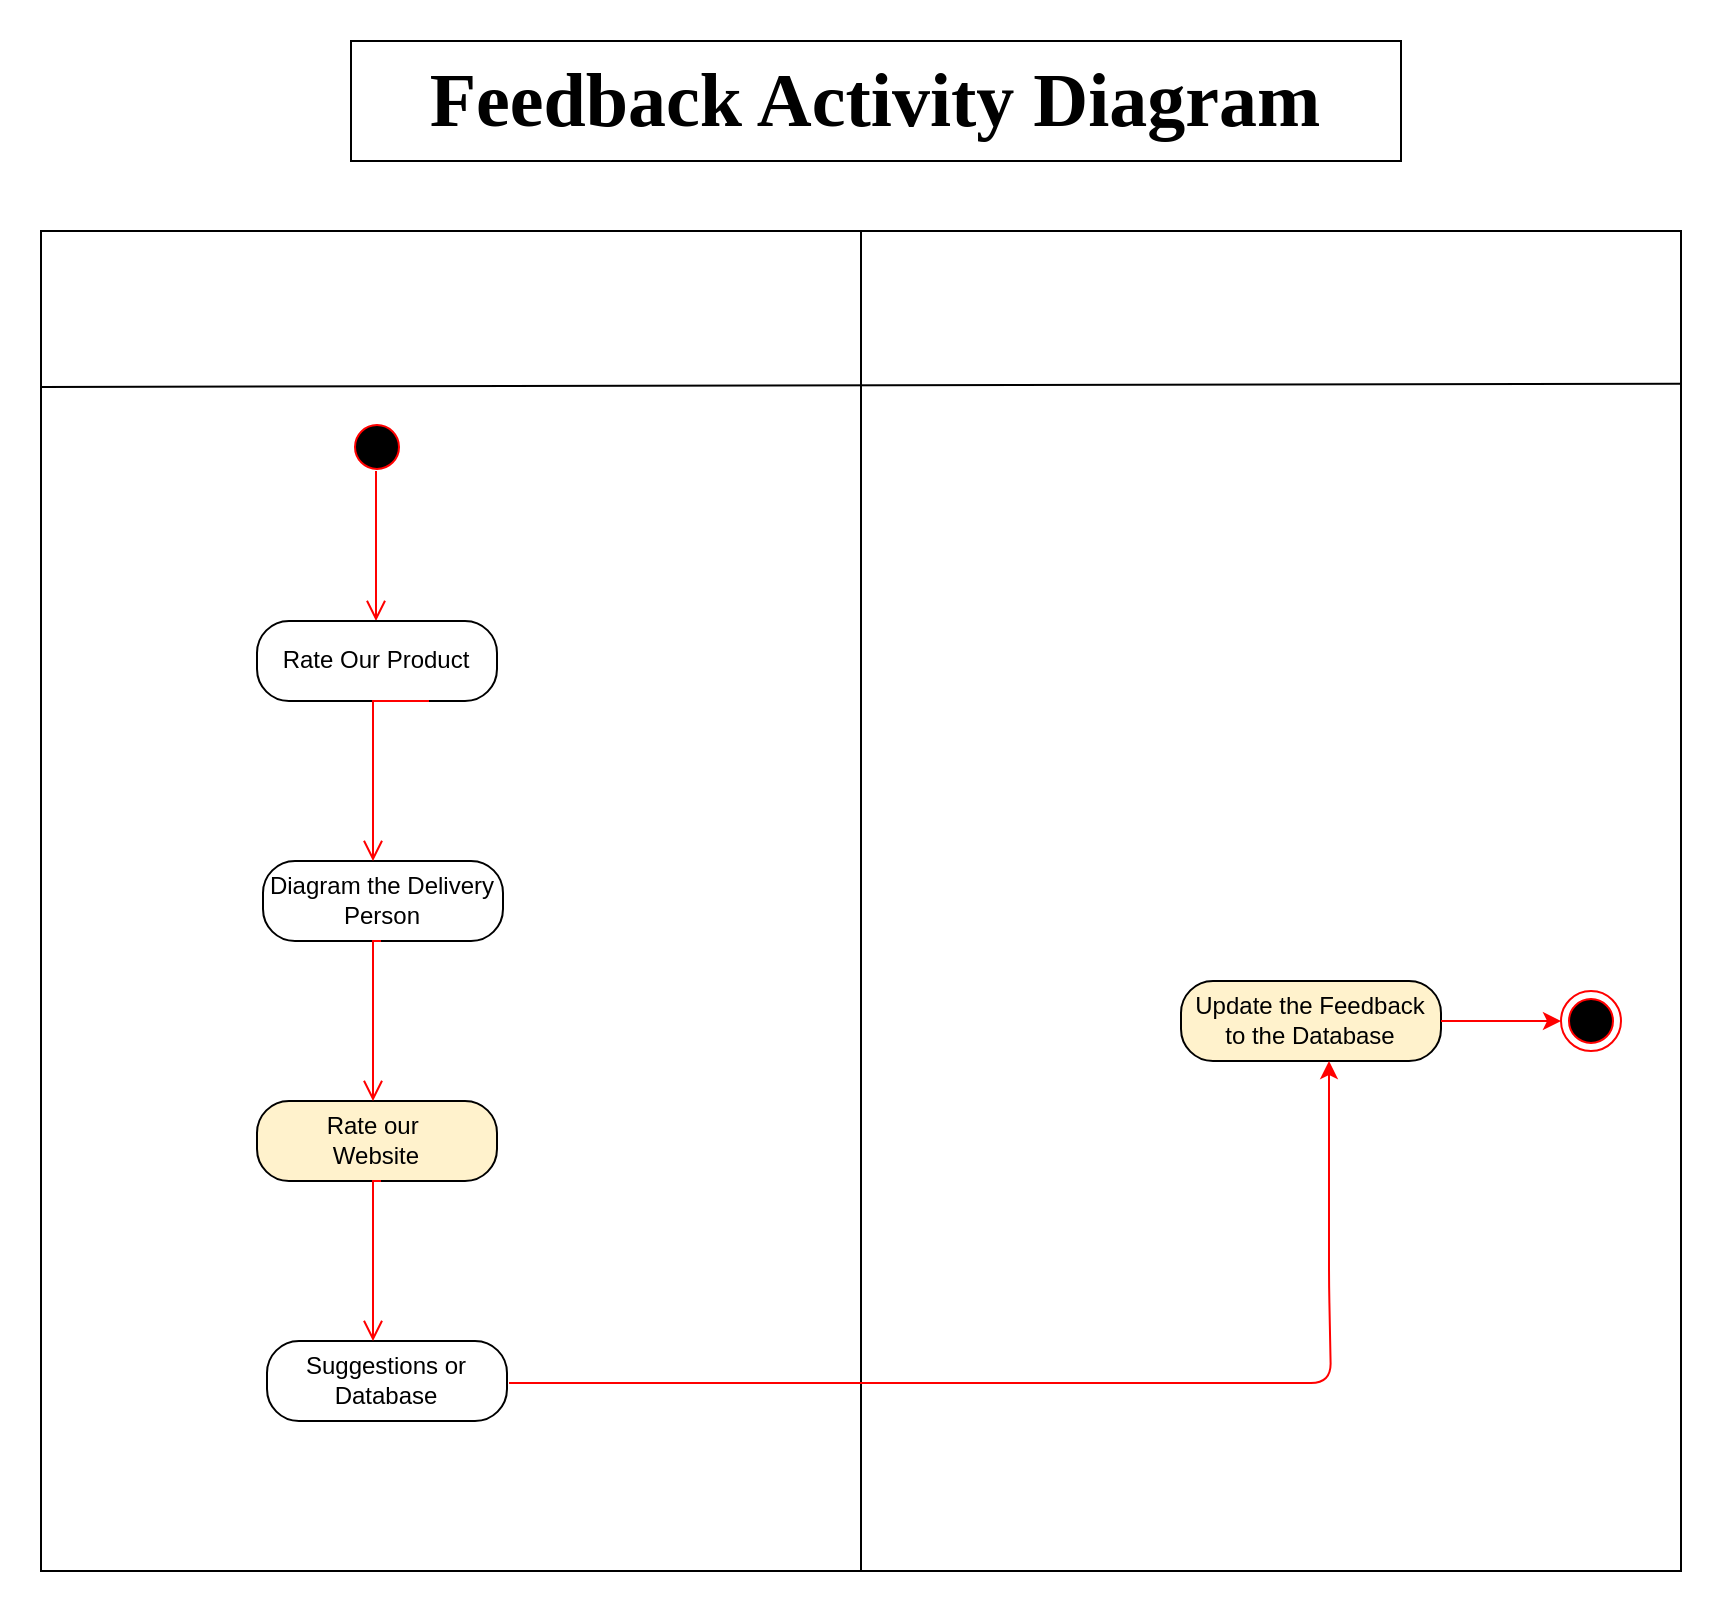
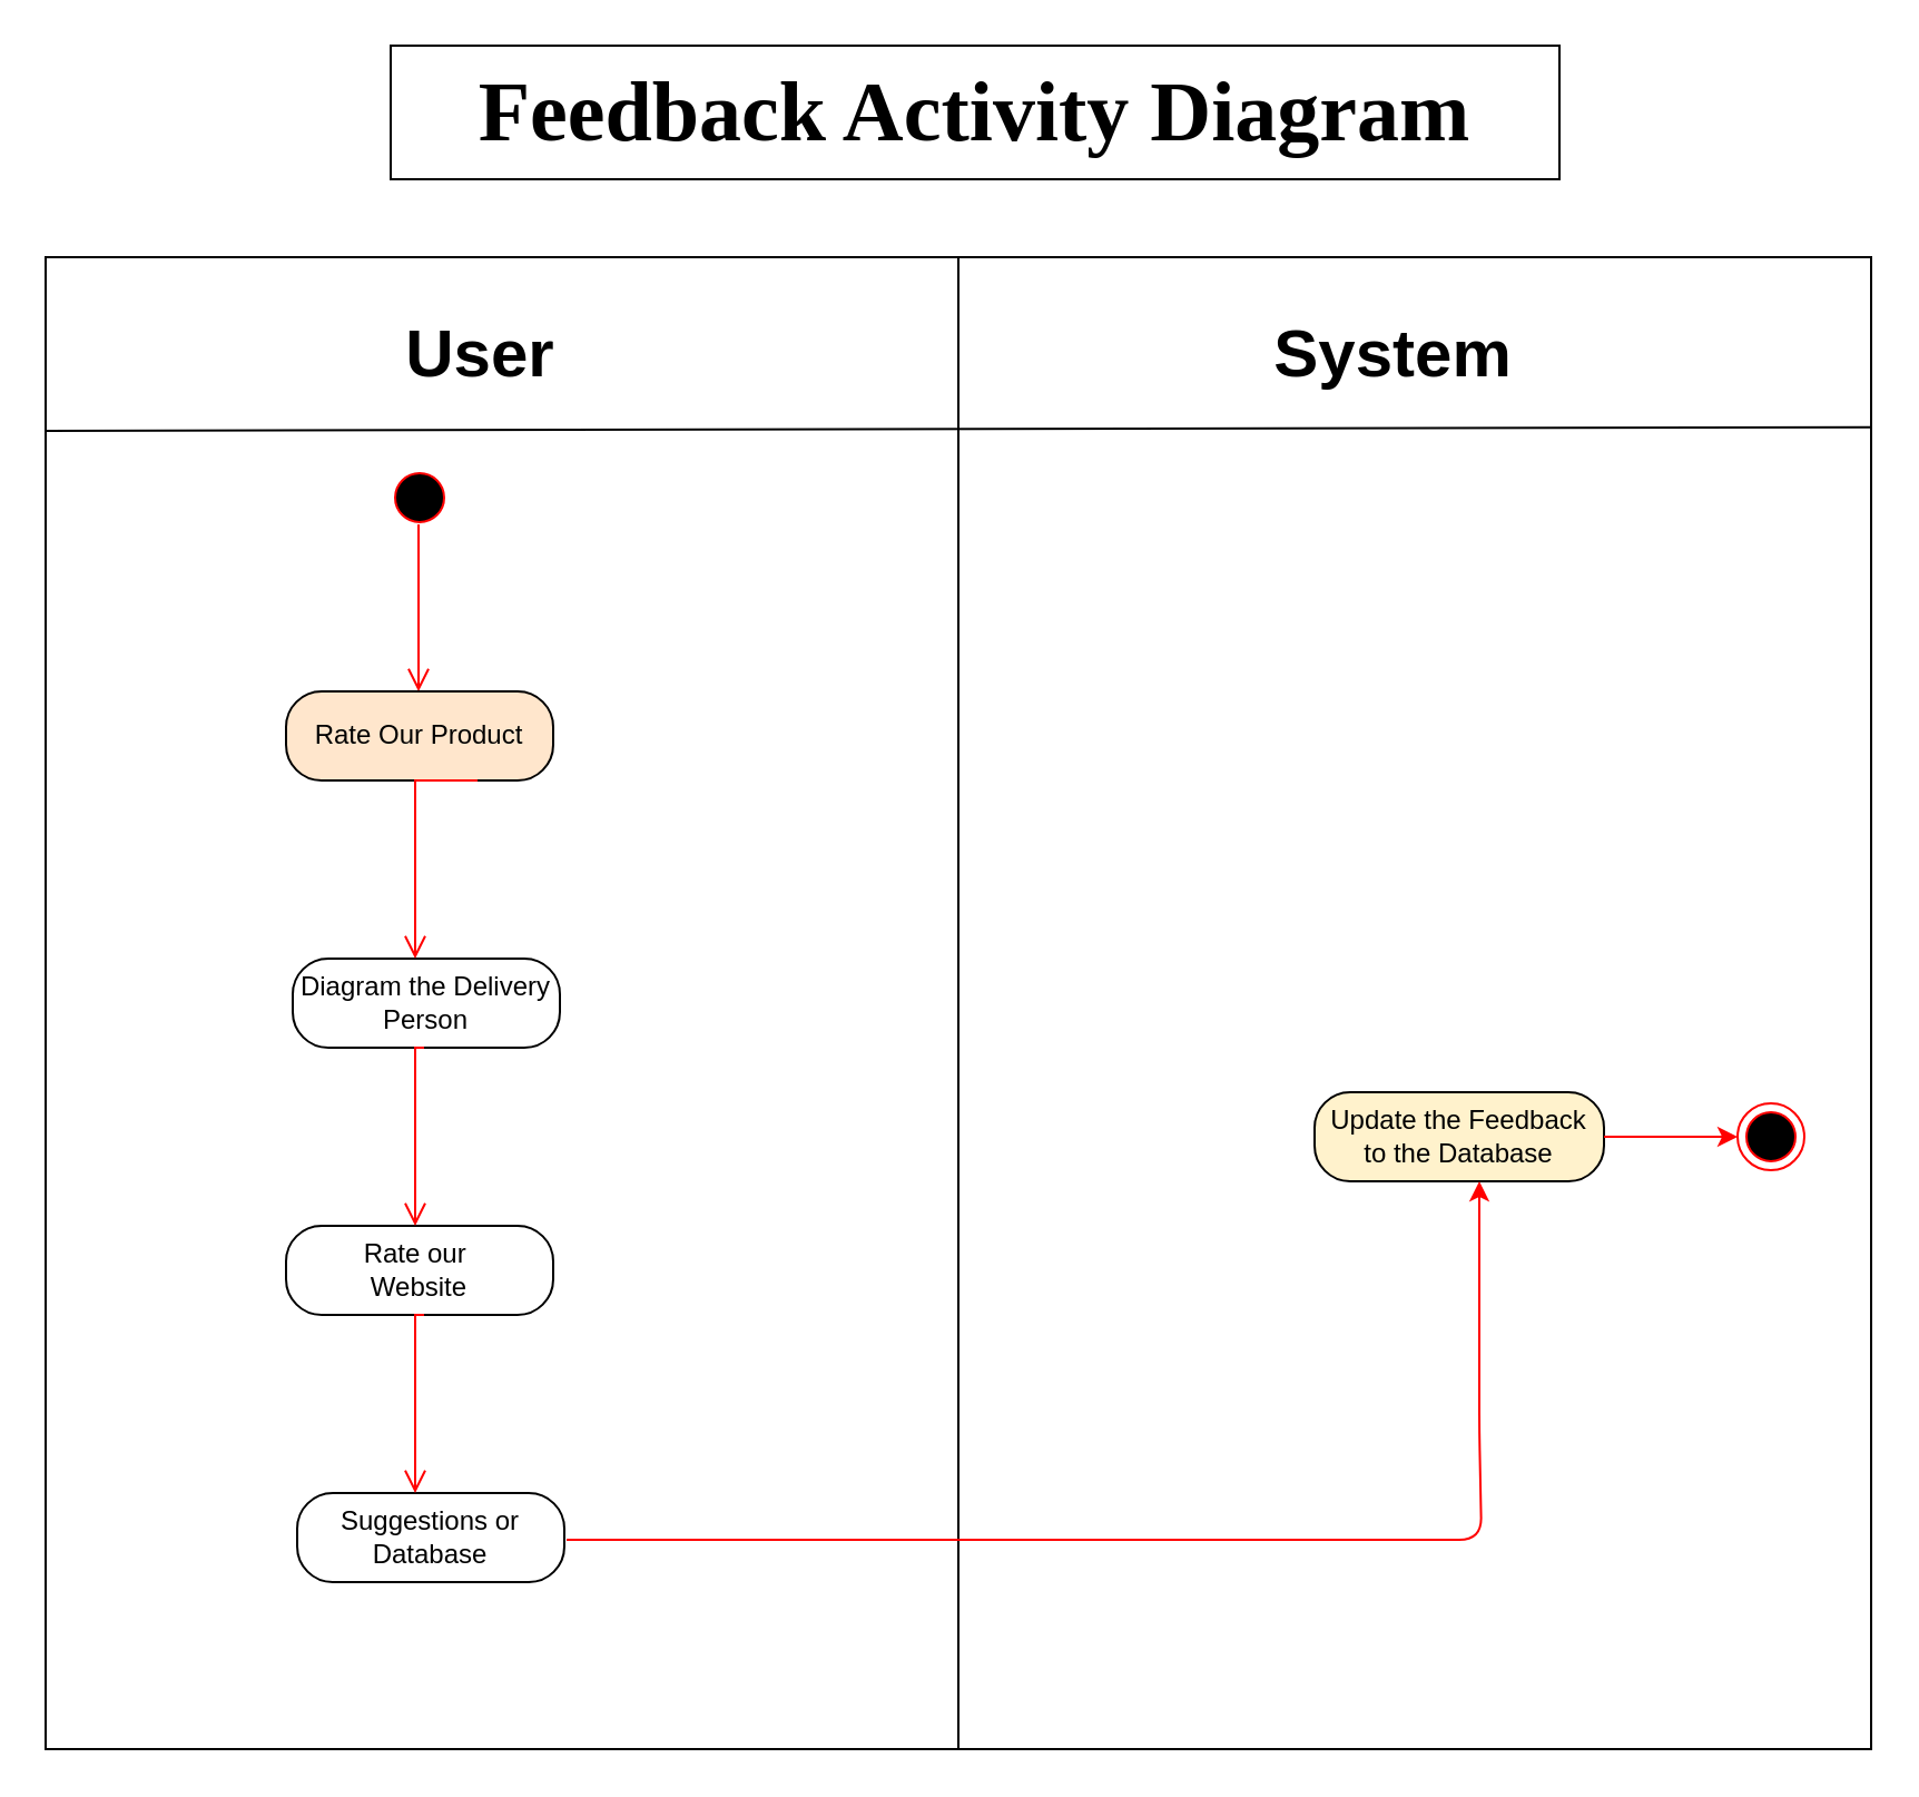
+ <mxCell id="6" value="&lt;font style=&quot;font-size: 30px;&quot;&gt;&lt;b&gt;User&lt;/b&gt;&lt;/font&gt;" style="text;html=1;align=center;verticalAlign=middle;resizable=0;points=[];autosize=1;strokeColor=none;fillColor=none;fontSize=25;" parent="1" vertex="1"><mxGeometry x="170" y="133" width="90" height="50" as="geometry" /></mxCell>
+ <mxCell id="7" value="&lt;font style=&quot;font-size: 30px;&quot;&gt;&lt;b&gt;System&lt;/b&gt;&lt;/font&gt;" style="text;html=1;align=center;verticalAlign=middle;resizable=0;points=[];autosize=1;strokeColor=none;fillColor=none;fontSize=25;" parent="1" vertex="1"><mxGeometry x="560" y="133" width="130" height="50" as="geometry" /></mxCell>
- <mxCell id="8" value="Rate Our Product" style="rounded=1;whiteSpace=wrap;html=1;arcSize=40;" parent="1" vertex="1"><mxGeometry x="128" y="310" width="120" height="40" as="geometry" /></mxCell>
+ <mxCell id="8" value="Rate Our Product" style="rounded=1;whiteSpace=wrap;html=1;arcSize=40;fillColor=#ffe6cc;" parent="1" vertex="1"><mxGeometry x="128" y="310" width="120" height="40" as="geometry" /></mxCell>
- <mxCell id="11" value="Rate our&amp;nbsp;&lt;br&gt;Website" style="rounded=1;whiteSpace=wrap;html=1;arcSize=40;fillColor=#fff2cc;" parent="1" vertex="1"><mxGeometry x="128" y="550" width="120" height="40" as="geometry" /></mxCell>
+ <mxCell id="11" value="Rate our&amp;nbsp;&lt;br&gt;Website" style="rounded=1;whiteSpace=wrap;html=1;arcSize=40;" parent="1" vertex="1"><mxGeometry x="128" y="550" width="120" height="40" as="geometry" /></mxCell>
